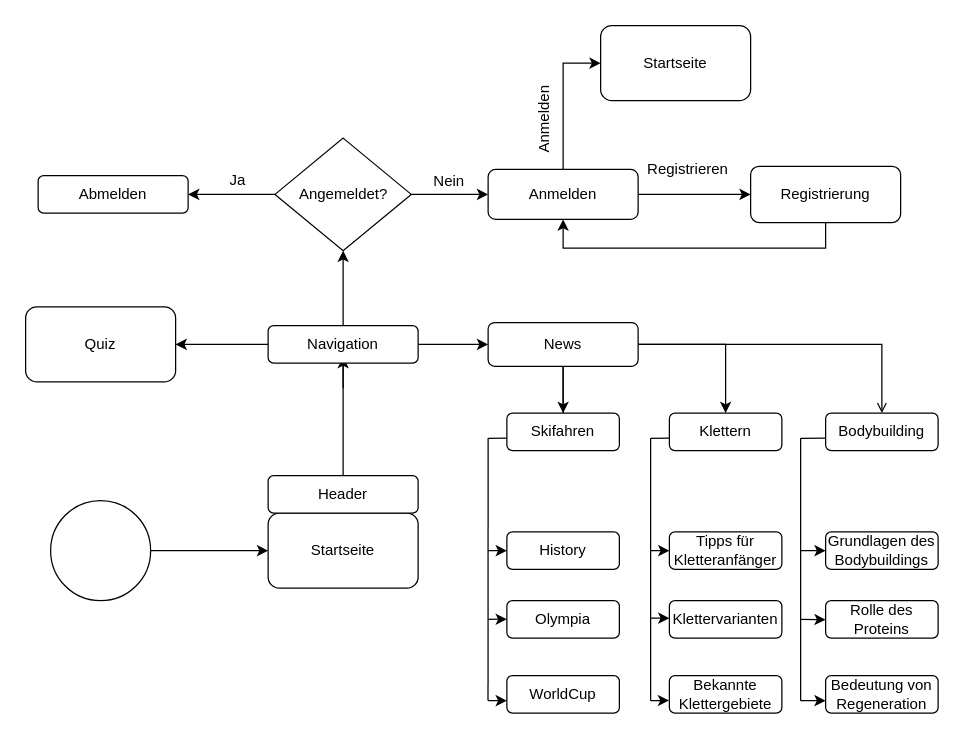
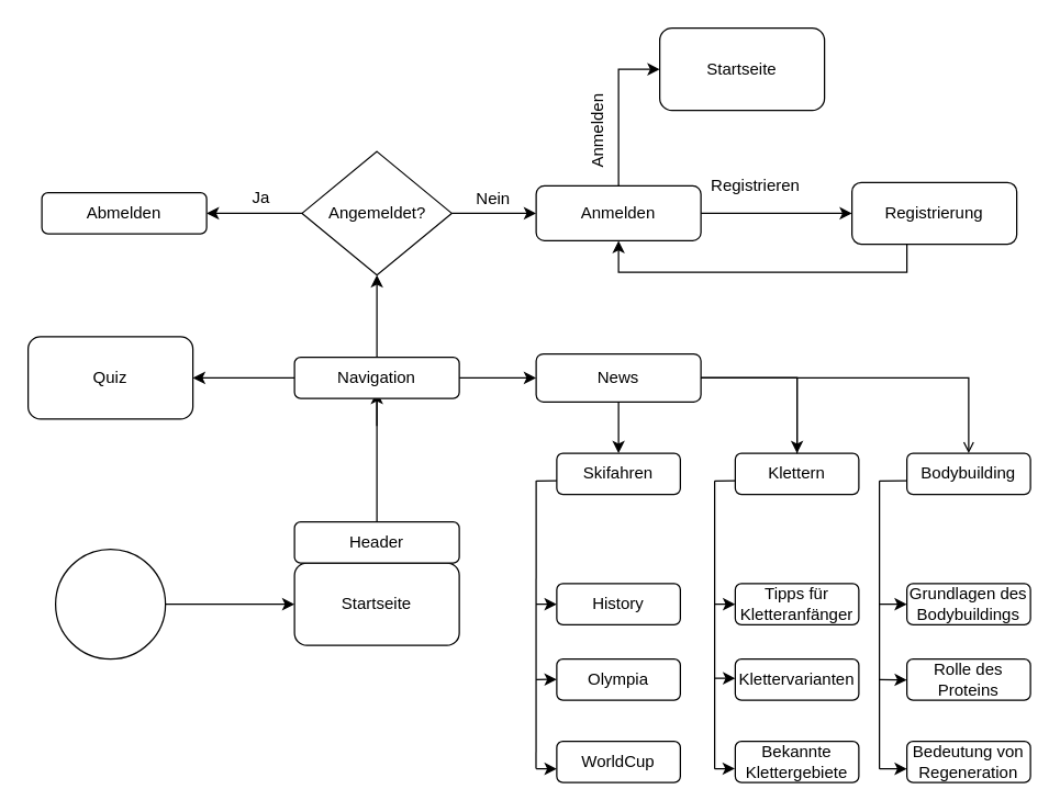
- <mxCell id="27" value="Registrierung" style="rounded=1;whiteSpace=wrap;html=1;" vertex="1" parent="1"><mxGeometry x="600" y="132.5" width="120" height="45" as="geometry" /></mxCell>
+ <mxCell id="27" value="Registrierung" style="rounded=1;whiteSpace=wrap;html=1;" vertex="1" parent="1"><mxGeometry x="620" y="132.5" width="120" height="45" as="geometry" /></mxCell>
- <mxCell id="56" value="" style="edgeStyle=orthogonalEdgeStyle;rounded=0;orthogonalLoop=1;jettySize=auto;html=1;endArrow=none;" edge="1" parent="1" source="16" target="57"><mxGeometry relative="1" as="geometry"><mxPoint x="450" y="350" as="targetPoint" /><mxPoint x="450" y="293" as="sourcePoint" /></mxGeometry></mxCell>
+ <mxCell id="56" value="" style="edgeStyle=orthogonalEdgeStyle;rounded=0;orthogonalLoop=1;jettySize=auto;html=1;endArrow=none;" edge="1" parent="1" source="16" target="28"><mxGeometry relative="1" as="geometry"><mxPoint x="450" y="350" as="targetPoint" /><mxPoint x="450" y="293" as="sourcePoint" /></mxGeometry></mxCell>
